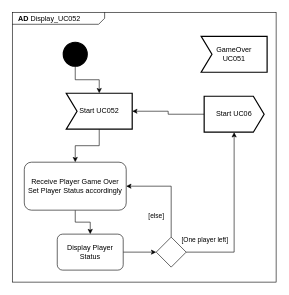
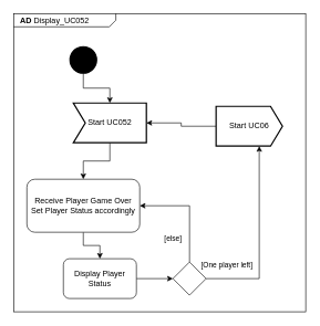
- <mxCell id="9" value="GameOver&lt;br&gt;UC051" style="html=1;shape=mxgraph.sysml.accEvent;strokeWidth=2;whiteSpace=wrap;align=center;" vertex="1" parent="1"><mxGeometry x="335" y="60" width="110" height="60" as="geometry" /></mxCell>
- <mxCell id="8" value="Start UC06" style="html=1;shape=mxgraph.sysml.sendSigAct;strokeWidth=2;whiteSpace=wrap;align=center;" vertex="1" parent="1"><mxGeometry x="340" y="160" width="100" height="60" as="geometry" /></mxCell>
+ <mxCell id="8" value="Start UC06" style="html=1;shape=mxgraph.sysml.sendSigAct;strokeWidth=2;whiteSpace=wrap;align=center;" vertex="1" parent="1"><mxGeometry x="325" y="160" width="100" height="60" as="geometry" /></mxCell>
